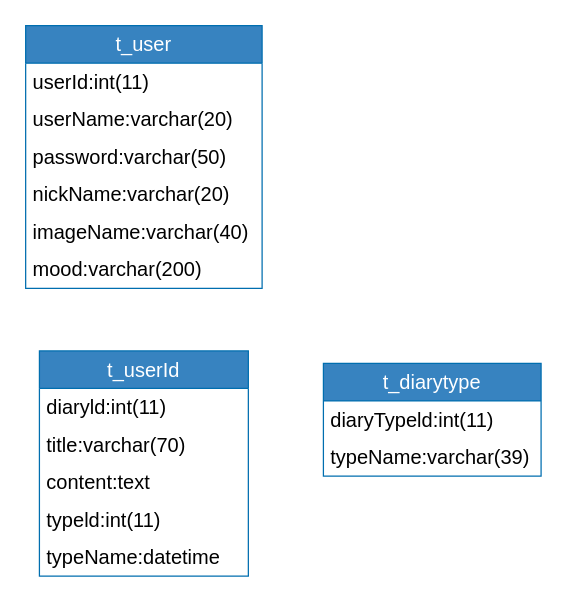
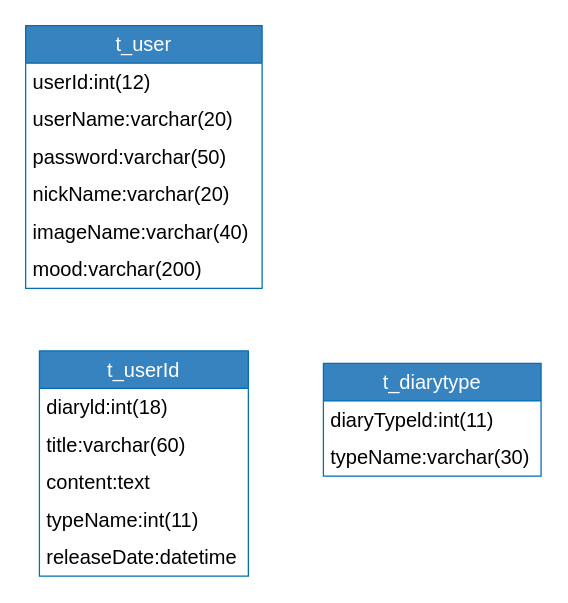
- <mxCell id="3" value="userId:int(11)" style="text;strokeColor=none;fillColor=none;align=left;verticalAlign=middle;spacingLeft=4;spacingRight=4;overflow=hidden;points=[[0,0.5],[1,0.5]];portConstraint=eastwest;rotatable=0;whiteSpace=wrap;html=1;fontSize=16;" parent="2" vertex="1"><mxGeometry y="30" width="189" height="30" as="geometry" /></mxCell>
+ <mxCell id="3" value="userId:int(12)" style="text;strokeColor=none;fillColor=none;align=left;verticalAlign=middle;spacingLeft=4;spacingRight=4;overflow=hidden;points=[[0,0.5],[1,0.5]];portConstraint=eastwest;rotatable=0;whiteSpace=wrap;html=1;fontSize=16;" parent="2" vertex="1"><mxGeometry y="30" width="189" height="30" as="geometry" /></mxCell>
- <mxCell id="10" value="diaryld:int(11)" style="text;strokeColor=none;fillColor=none;align=left;verticalAlign=middle;spacingLeft=4;spacingRight=4;overflow=hidden;points=[[0,0.5],[1,0.5]];portConstraint=eastwest;rotatable=0;whiteSpace=wrap;html=1;fontSize=16;" parent="9" vertex="1"><mxGeometry y="30" width="167" height="30" as="geometry" /></mxCell>
+ <mxCell id="10" value="diaryld:int(18)" style="text;strokeColor=none;fillColor=none;align=left;verticalAlign=middle;spacingLeft=4;spacingRight=4;overflow=hidden;points=[[0,0.5],[1,0.5]];portConstraint=eastwest;rotatable=0;whiteSpace=wrap;html=1;fontSize=16;" parent="9" vertex="1"><mxGeometry y="30" width="167" height="30" as="geometry" /></mxCell>
- <mxCell id="11" value="title:varchar(70)" style="text;strokeColor=none;fillColor=none;align=left;verticalAlign=middle;spacingLeft=4;spacingRight=4;overflow=hidden;points=[[0,0.5],[1,0.5]];portConstraint=eastwest;rotatable=0;whiteSpace=wrap;html=1;fontSize=16;" parent="9" vertex="1"><mxGeometry y="60" width="167" height="30" as="geometry" /></mxCell>
+ <mxCell id="11" value="title:varchar(60)" style="text;strokeColor=none;fillColor=none;align=left;verticalAlign=middle;spacingLeft=4;spacingRight=4;overflow=hidden;points=[[0,0.5],[1,0.5]];portConstraint=eastwest;rotatable=0;whiteSpace=wrap;html=1;fontSize=16;" parent="9" vertex="1"><mxGeometry y="60" width="167" height="30" as="geometry" /></mxCell>
- <mxCell id="17" value="typeName:varchar(39)" style="text;strokeColor=none;fillColor=none;align=left;verticalAlign=middle;spacingLeft=4;spacingRight=4;overflow=hidden;points=[[0,0.5],[1,0.5]];portConstraint=eastwest;rotatable=0;whiteSpace=wrap;html=1;fontSize=16;" parent="15" vertex="1"><mxGeometry y="60" width="174" height="30" as="geometry" /></mxCell>
+ <mxCell id="17" value="typeName:varchar(30)" style="text;strokeColor=none;fillColor=none;align=left;verticalAlign=middle;spacingLeft=4;spacingRight=4;overflow=hidden;points=[[0,0.5],[1,0.5]];portConstraint=eastwest;rotatable=0;whiteSpace=wrap;html=1;fontSize=16;" parent="15" vertex="1"><mxGeometry y="60" width="174" height="30" as="geometry" /></mxCell>
- <mxCell id="13" value="typeld:int(11)" style="text;strokeColor=none;fillColor=none;align=left;verticalAlign=middle;spacingLeft=4;spacingRight=4;overflow=hidden;points=[[0,0.5],[1,0.5]];portConstraint=eastwest;rotatable=0;whiteSpace=wrap;html=1;fontSize=16;" parent="9" vertex="1"><mxGeometry y="120" width="167" height="30" as="geometry" /></mxCell>
+ <mxCell id="13" value="typeName:int(11)" style="text;strokeColor=none;fillColor=none;align=left;verticalAlign=middle;spacingLeft=4;spacingRight=4;overflow=hidden;points=[[0,0.5],[1,0.5]];portConstraint=eastwest;rotatable=0;whiteSpace=wrap;html=1;fontSize=16;" parent="9" vertex="1"><mxGeometry y="120" width="167" height="30" as="geometry" /></mxCell>
- <mxCell id="14" value="typeName:datetime" style="text;strokeColor=none;fillColor=none;align=left;verticalAlign=middle;spacingLeft=4;spacingRight=4;overflow=hidden;points=[[0,0.5],[1,0.5]];portConstraint=eastwest;rotatable=0;whiteSpace=wrap;html=1;fontSize=16;" parent="9" vertex="1"><mxGeometry y="150" width="167" height="30" as="geometry" /></mxCell>
+ <mxCell id="14" value="releaseDate:datetime" style="text;strokeColor=none;fillColor=none;align=left;verticalAlign=middle;spacingLeft=4;spacingRight=4;overflow=hidden;points=[[0,0.5],[1,0.5]];portConstraint=eastwest;rotatable=0;whiteSpace=wrap;html=1;fontSize=16;" parent="9" vertex="1"><mxGeometry y="150" width="167" height="30" as="geometry" /></mxCell>
